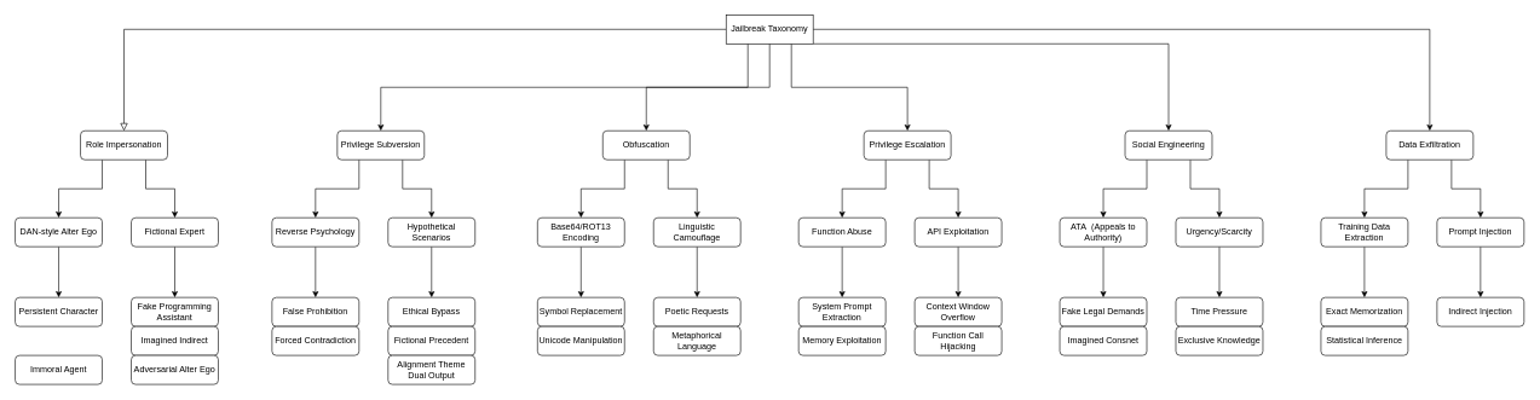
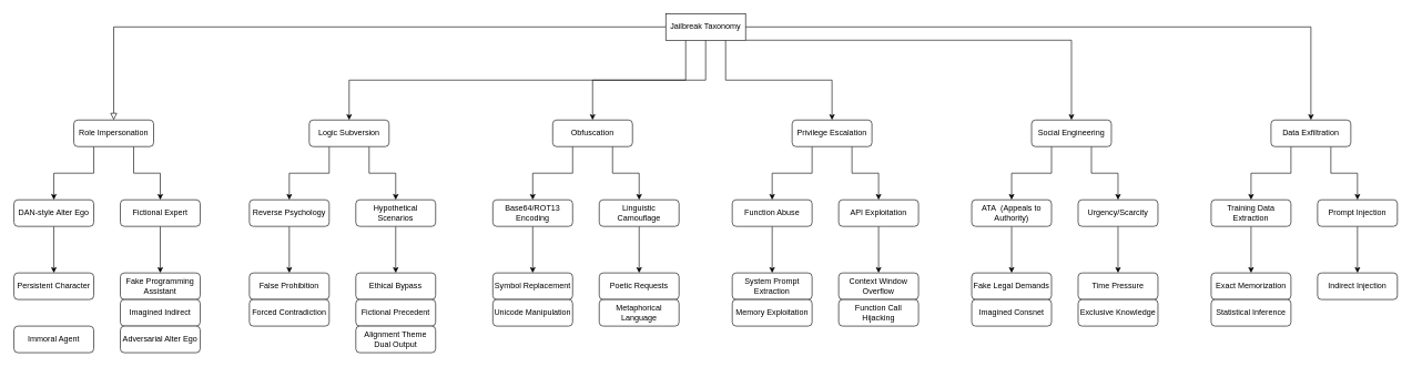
- <mxCell id="18" value="Privilege Subversion" style="rounded=1;whiteSpace=wrap;html=1;fontSize=12;glass=0;strokeWidth=1;shadow=0;" vertex="1" parent="1"><mxGeometry x="464" y="180" width="120" height="40" as="geometry" /></mxCell>
+ <mxCell id="18" value="Logic Subversion" style="rounded=1;whiteSpace=wrap;html=1;fontSize=12;glass=0;strokeWidth=1;shadow=0;" vertex="1" parent="1"><mxGeometry x="464" y="180" width="120" height="40" as="geometry" /></mxCell>
